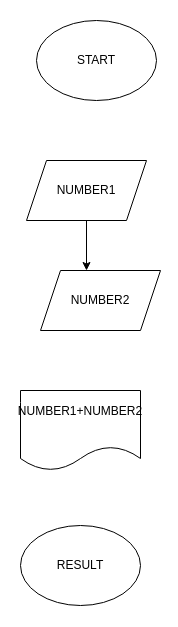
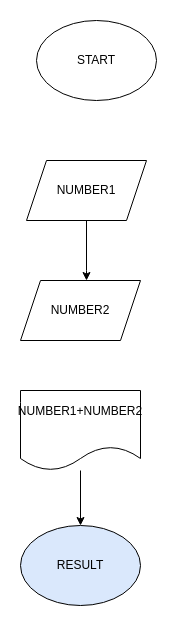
- <mxCell id="5" value="NUMBER2" style="shape=parallelogram;perimeter=parallelogramPerimeter;whiteSpace=wrap;html=1;fixedSize=1;" vertex="1" parent="1"><mxGeometry x="40" y="270" width="120" height="60" as="geometry" /></mxCell>
+ <mxCell id="5" value="NUMBER2" style="shape=parallelogram;perimeter=parallelogramPerimeter;whiteSpace=wrap;html=1;fixedSize=1;" vertex="1" parent="1"><mxGeometry x="20" y="280" width="120" height="60" as="geometry" /></mxCell>
+ <mxCell id="6" value="" style="edgeStyle=orthogonalEdgeStyle;rounded=0;orthogonalLoop=1;jettySize=auto;html=1;" edge="1" parent="1" source="7" target="8"><mxGeometry relative="1" as="geometry" /></mxCell>
- <mxCell id="8" value="RESULT" style="ellipse;whiteSpace=wrap;html=1;" vertex="1" parent="1"><mxGeometry x="20" y="525" width="120" height="80" as="geometry" /></mxCell>
+ <mxCell id="8" value="RESULT" style="ellipse;whiteSpace=wrap;html=1;fillColor=#dae8fc;" vertex="1" parent="1"><mxGeometry x="20" y="525" width="120" height="80" as="geometry" /></mxCell>
